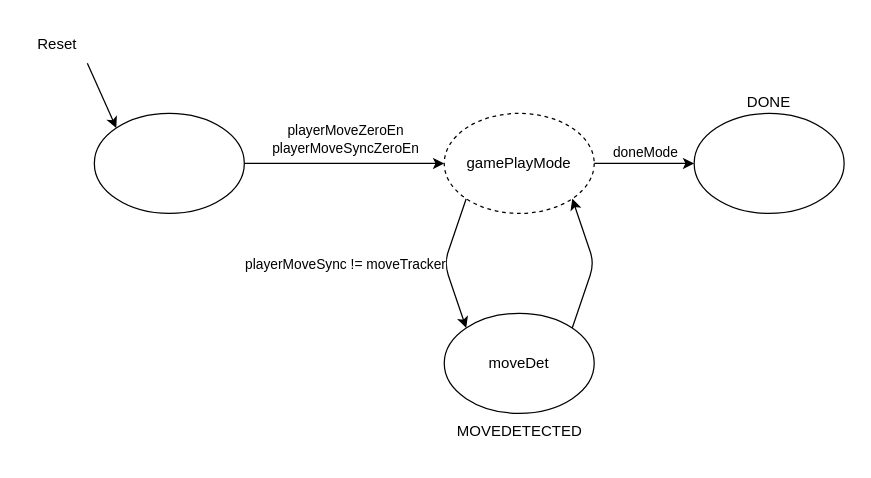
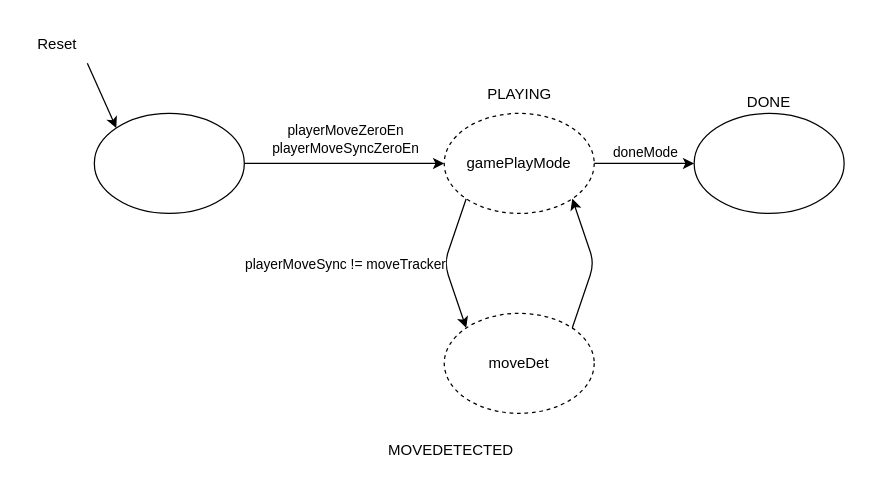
+ <mxCell id="12" value="PLAYING" style="text;html=1;align=center;verticalAlign=middle;resizable=0;points=[];autosize=1;strokeColor=none;fillColor=none;" parent="1" vertex="1"><mxGeometry x="380" y="60" width="70" height="30" as="geometry" /></mxCell>
- <mxCell id="14" value="moveDet" style="ellipse;whiteSpace=wrap;html=1;" parent="1" vertex="1"><mxGeometry x="355" y="250" width="120" height="80" as="geometry" /></mxCell>
+ <mxCell id="14" value="moveDet" style="ellipse;whiteSpace=wrap;html=1;dashed=1;" parent="1" vertex="1"><mxGeometry x="355" y="250" width="120" height="80" as="geometry" /></mxCell>
- <mxCell id="15" value="MOVEDETECTED" style="text;html=1;align=center;verticalAlign=middle;resizable=0;points=[];autosize=1;strokeColor=none;fillColor=none;" parent="1" vertex="1"><mxGeometry x="355" y="330" width="120" height="30" as="geometry" /></mxCell>
+ <mxCell id="15" value="MOVEDETECTED" style="text;html=1;align=center;verticalAlign=middle;resizable=0;points=[];autosize=1;strokeColor=none;fillColor=none;" parent="1" vertex="1"><mxGeometry x="300" y="345" width="120" height="30" as="geometry" /></mxCell>
